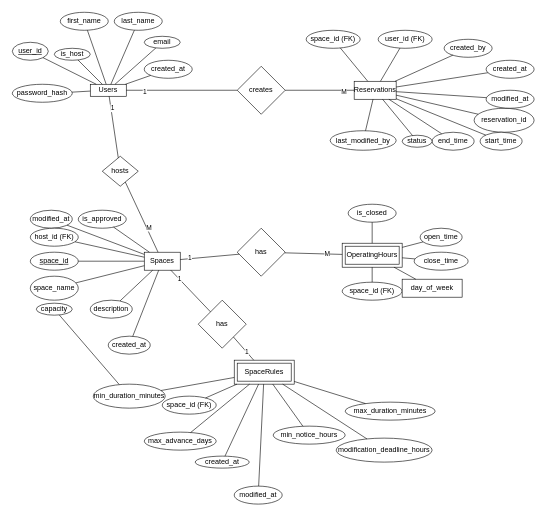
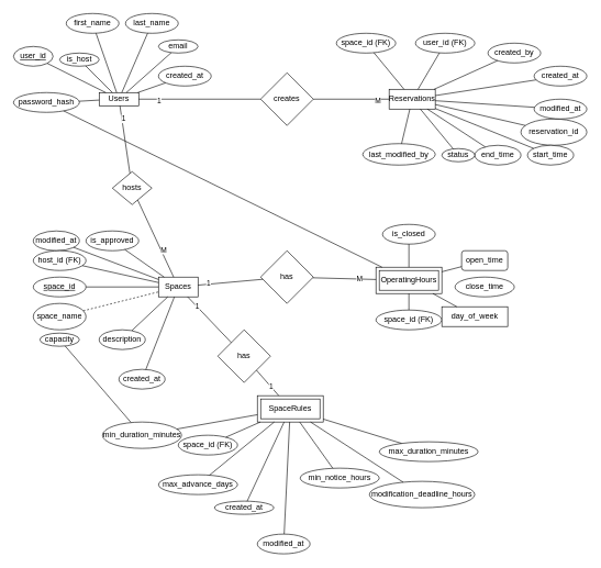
- <mxCell id="39" value="open_time" style="ellipse;whiteSpace=wrap;html=1;" vertex="1" parent="1"><mxGeometry x="700" y="380" width="70" height="30" as="geometry" /></mxCell>
+ <mxCell id="39" value="open_time" style="whiteSpace=wrap;html=1;rounded=1;" vertex="1" parent="1"><mxGeometry x="700" y="380" width="70" height="30" as="geometry" /></mxCell>
- <mxCell id="41" value="" style="endArrow=none;html=1;rounded=0;" edge="1" parent="1" source="34" target="40"><mxGeometry width="50" height="50" relative="1" as="geometry"><mxPoint x="520" y="335" as="sourcePoint" /><mxPoint x="570" y="285" as="targetPoint" /></mxGeometry></mxCell>
+ <mxCell id="41" value="" style="endArrow=none;html=1;rounded=0;" edge="1" parent="1" source="34" target="11"><mxGeometry width="50" height="50" relative="1" as="geometry"><mxPoint x="520" y="335" as="sourcePoint" /><mxPoint x="570" y="285" as="targetPoint" /></mxGeometry></mxCell>
- <mxCell id="26" value="" style="endArrow=none;html=1;rounded=0;" edge="1" parent="1" source="25" target="17"><mxGeometry width="50" height="50" relative="1" as="geometry"><mxPoint x="170" y="350" as="sourcePoint" /><mxPoint x="220" y="300" as="targetPoint" /></mxGeometry></mxCell>
+ <mxCell id="26" value="" style="endArrow=none;html=1;rounded=0;dashed=1;" edge="1" parent="1" source="25" target="17"><mxGeometry width="50" height="50" relative="1" as="geometry"><mxPoint x="170" y="350" as="sourcePoint" /><mxPoint x="220" y="300" as="targetPoint" /></mxGeometry></mxCell>
